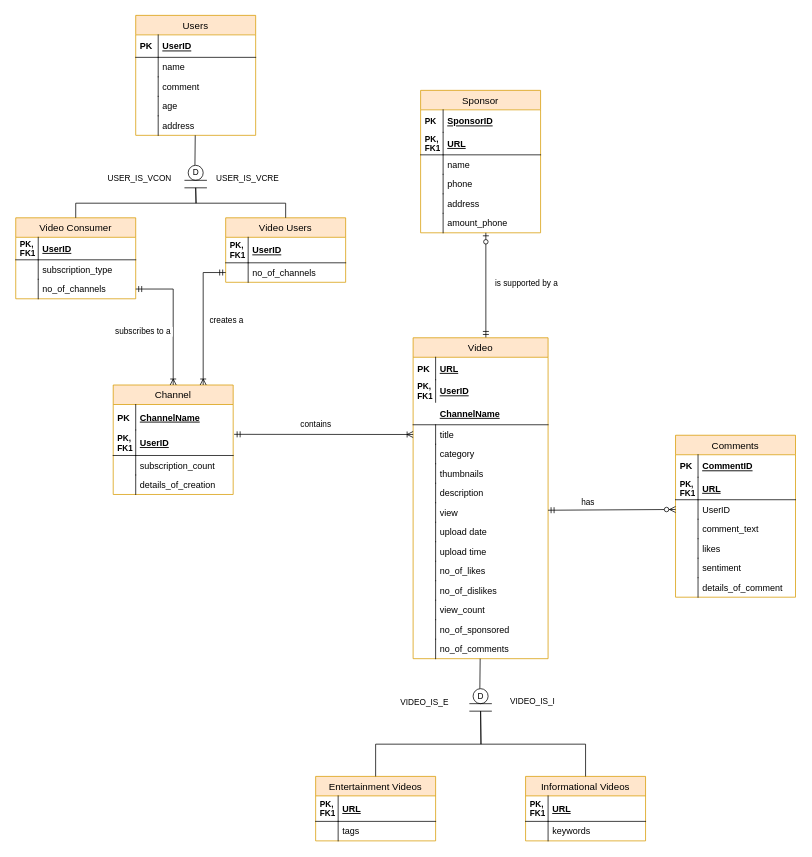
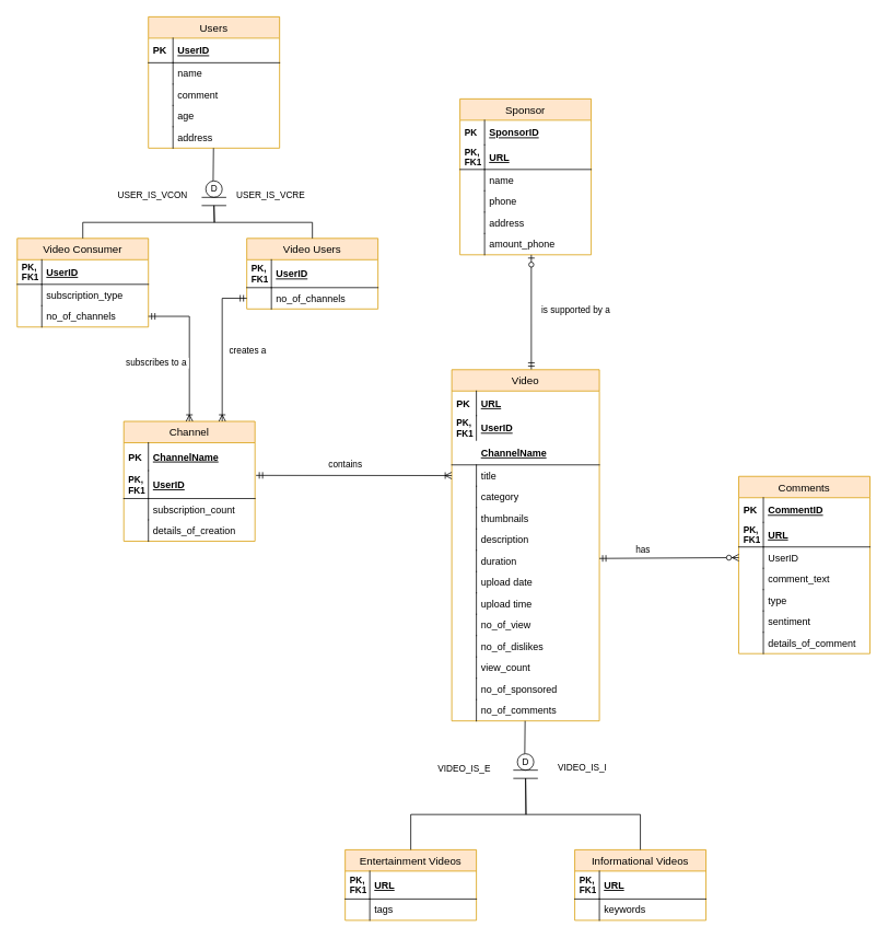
- <mxCell id="48" value="view&#10;" style="shape=partialRectangle;top=0;left=0;right=0;bottom=0;align=left;verticalAlign=top;fillColor=none;spacingLeft=34;spacingRight=4;overflow=hidden;rotatable=0;points=[[0,0.5],[1,0.5]];portConstraint=eastwest;dropTarget=0;" vertex="1" parent="34"><mxGeometry y="220" width="180" height="26" as="geometry" /></mxCell>
+ <mxCell id="48" value="duration&#10;" style="shape=partialRectangle;top=0;left=0;right=0;bottom=0;align=left;verticalAlign=top;fillColor=none;spacingLeft=34;spacingRight=4;overflow=hidden;rotatable=0;points=[[0,0.5],[1,0.5]];portConstraint=eastwest;dropTarget=0;" vertex="1" parent="34"><mxGeometry y="220" width="180" height="26" as="geometry" /></mxCell>
- <mxCell id="100" value="likes" style="shape=partialRectangle;top=0;left=0;right=0;bottom=0;align=left;verticalAlign=top;fillColor=none;spacingLeft=34;spacingRight=4;overflow=hidden;rotatable=0;points=[[0,0.5],[1,0.5]];portConstraint=eastwest;dropTarget=0;" vertex="1" parent="91"><mxGeometry y="138" width="160" height="26" as="geometry" /></mxCell>
+ <mxCell id="100" value="type" style="shape=partialRectangle;top=0;left=0;right=0;bottom=0;align=left;verticalAlign=top;fillColor=none;spacingLeft=34;spacingRight=4;overflow=hidden;rotatable=0;points=[[0,0.5],[1,0.5]];portConstraint=eastwest;dropTarget=0;" vertex="1" parent="91"><mxGeometry y="138" width="160" height="26" as="geometry" /></mxCell>
- <mxCell id="54" value="no_of_likes" style="shape=partialRectangle;top=0;left=0;right=0;bottom=0;align=left;verticalAlign=top;fillColor=none;spacingLeft=34;spacingRight=4;overflow=hidden;rotatable=0;points=[[0,0.5],[1,0.5]];portConstraint=eastwest;dropTarget=0;" vertex="1" parent="34"><mxGeometry y="298" width="180" height="26" as="geometry" /></mxCell>
+ <mxCell id="54" value="no_of_view" style="shape=partialRectangle;top=0;left=0;right=0;bottom=0;align=left;verticalAlign=top;fillColor=none;spacingLeft=34;spacingRight=4;overflow=hidden;rotatable=0;points=[[0,0.5],[1,0.5]];portConstraint=eastwest;dropTarget=0;" vertex="1" parent="34"><mxGeometry y="298" width="180" height="26" as="geometry" /></mxCell>
